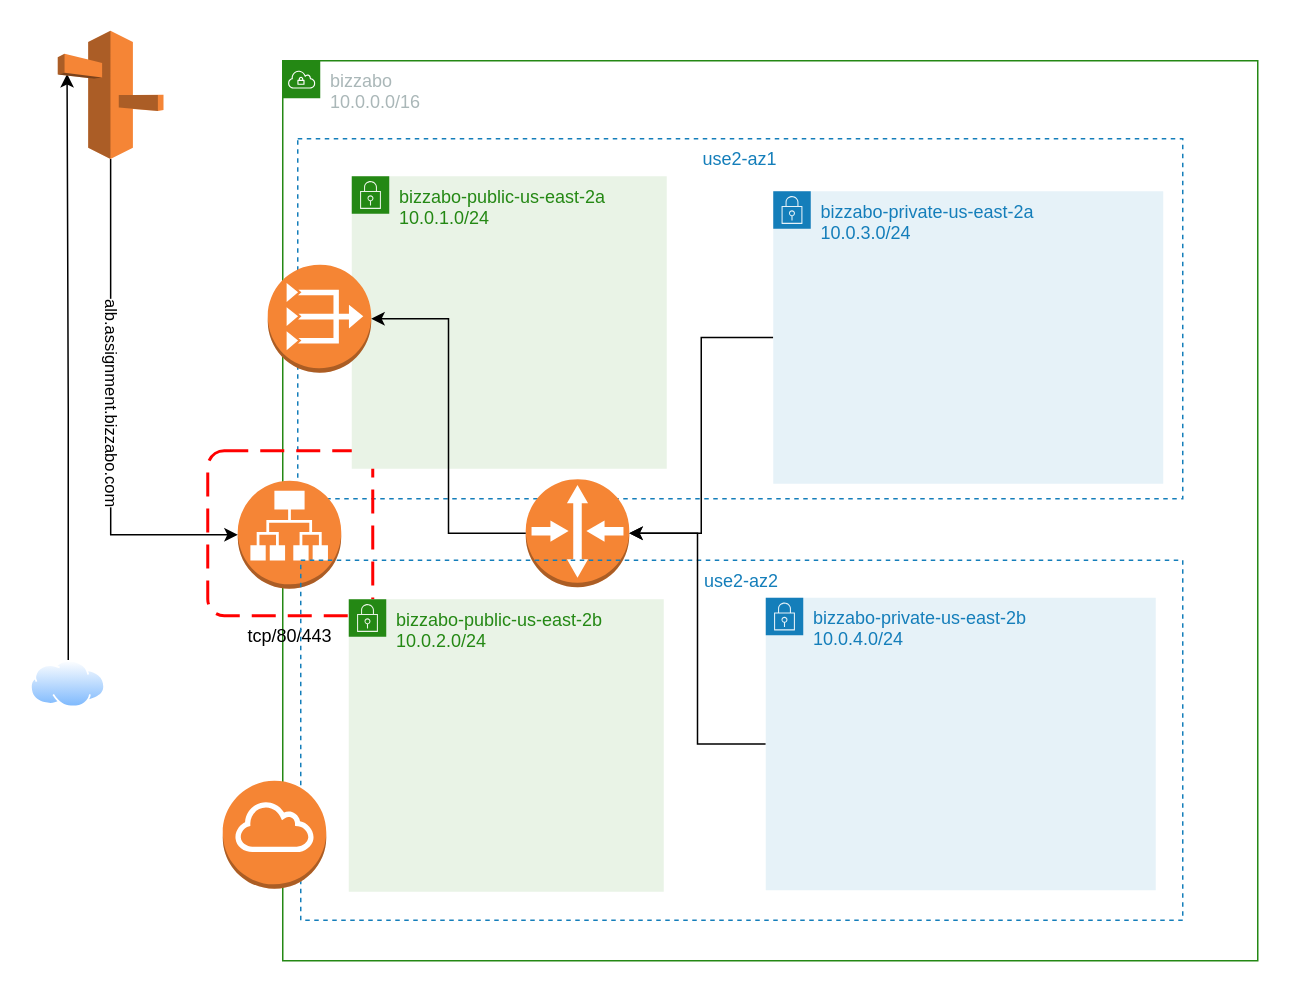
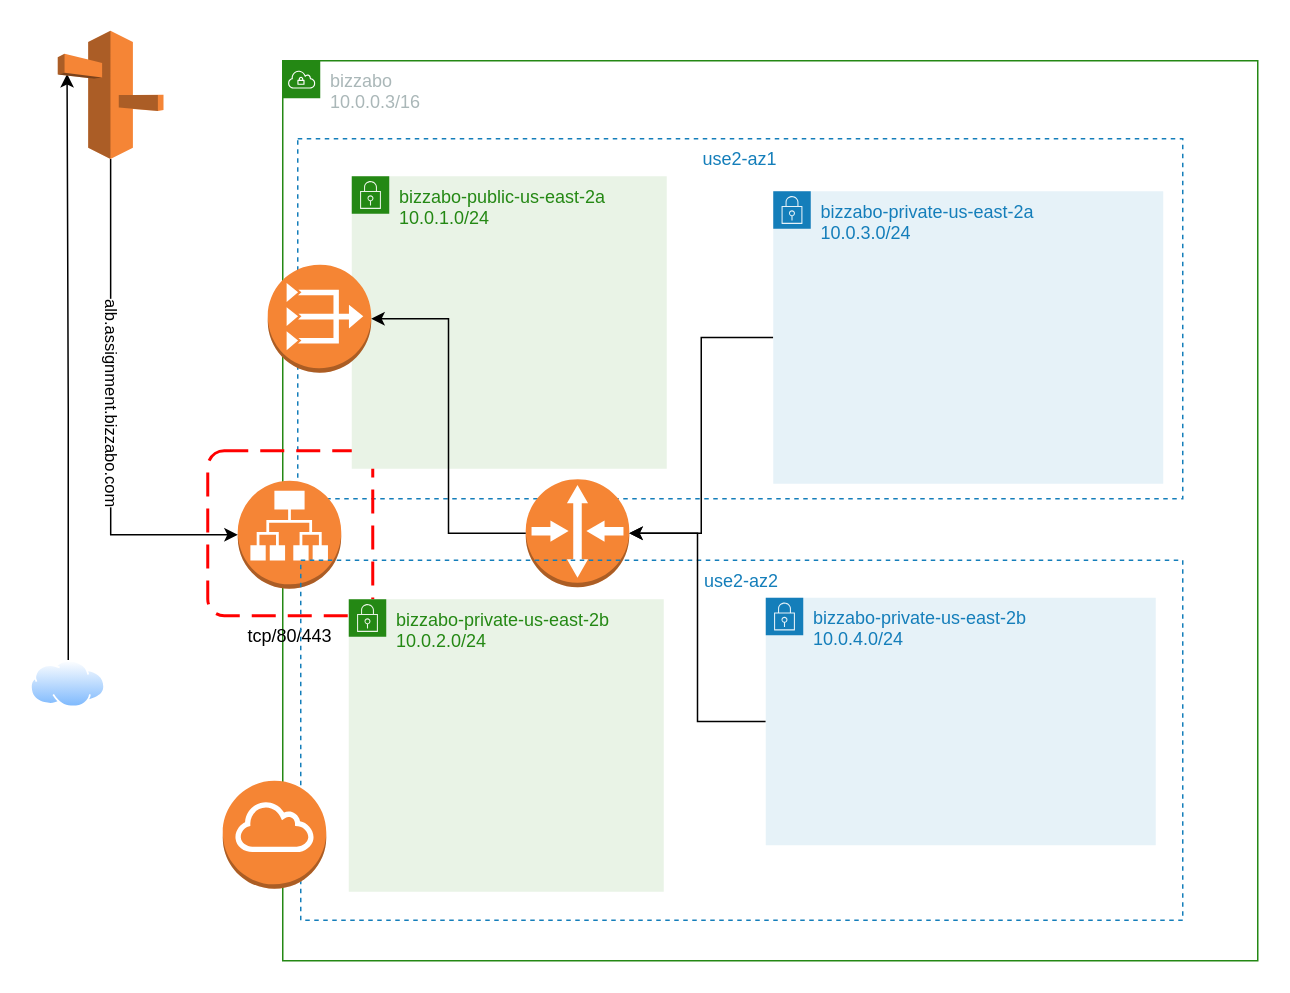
- <mxCell id="3" value="bizzabo&lt;br&gt;10.0.0.0/16" style="points=[[0,0],[0.25,0],[0.5,0],[0.75,0],[1,0],[1,0.25],[1,0.5],[1,0.75],[1,1],[0.75,1],[0.5,1],[0.25,1],[0,1],[0,0.75],[0,0.5],[0,0.25]];outlineConnect=0;gradientColor=none;html=1;whiteSpace=wrap;fontSize=12;fontStyle=0;container=1;pointerEvents=0;collapsible=0;recursiveResize=0;shape=mxgraph.aws4.group;grIcon=mxgraph.aws4.group_vpc;strokeColor=#248814;fillColor=none;verticalAlign=top;align=left;spacingLeft=30;fontColor=#AAB7B8;dashed=0;" vertex="1" parent="1"><mxGeometry x="188" y="40" width="650" height="600" as="geometry" /></mxCell>
+ <mxCell id="3" value="bizzabo&lt;br&gt;10.0.0.3/16" style="points=[[0,0],[0.25,0],[0.5,0],[0.75,0],[1,0],[1,0.25],[1,0.5],[1,0.75],[1,1],[0.75,1],[0.5,1],[0.25,1],[0,1],[0,0.75],[0,0.5],[0,0.25]];outlineConnect=0;gradientColor=none;html=1;whiteSpace=wrap;fontSize=12;fontStyle=0;container=1;pointerEvents=0;collapsible=0;recursiveResize=0;shape=mxgraph.aws4.group;grIcon=mxgraph.aws4.group_vpc;strokeColor=#248814;fillColor=none;verticalAlign=top;align=left;spacingLeft=30;fontColor=#AAB7B8;dashed=0;" vertex="1" parent="1"><mxGeometry x="188" y="40" width="650" height="600" as="geometry" /></mxCell>
- <mxCell id="11" value="bizzabo-public-us-east-2b&lt;br&gt;10.0.2.0/24" style="points=[[0,0],[0.25,0],[0.5,0],[0.75,0],[1,0],[1,0.25],[1,0.5],[1,0.75],[1,1],[0.75,1],[0.5,1],[0.25,1],[0,1],[0,0.75],[0,0.5],[0,0.25]];outlineConnect=0;gradientColor=none;html=1;whiteSpace=wrap;fontSize=12;fontStyle=0;container=1;pointerEvents=0;collapsible=0;recursiveResize=0;shape=mxgraph.aws4.group;grIcon=mxgraph.aws4.group_security_group;grStroke=0;strokeColor=#248814;fillColor=#E9F3E6;verticalAlign=top;align=left;spacingLeft=30;fontColor=#248814;dashed=0;" vertex="1" parent="1"><mxGeometry x="232" y="399" width="210" height="195" as="geometry" /></mxCell>
+ <mxCell id="11" value="bizzabo-private-us-east-2b&lt;br&gt;10.0.2.0/24" style="points=[[0,0],[0.25,0],[0.5,0],[0.75,0],[1,0],[1,0.25],[1,0.5],[1,0.75],[1,1],[0.75,1],[0.5,1],[0.25,1],[0,1],[0,0.75],[0,0.5],[0,0.25]];outlineConnect=0;gradientColor=none;html=1;whiteSpace=wrap;fontSize=12;fontStyle=0;container=1;pointerEvents=0;collapsible=0;recursiveResize=0;shape=mxgraph.aws4.group;grIcon=mxgraph.aws4.group_security_group;grStroke=0;strokeColor=#248814;fillColor=#E9F3E6;verticalAlign=top;align=left;spacingLeft=30;fontColor=#248814;dashed=0;" vertex="1" parent="1"><mxGeometry x="232" y="399" width="210" height="195" as="geometry" /></mxCell>
- <mxCell id="13" value="bizzabo-private-us-east-2b&lt;br&gt;10.0.4.0/24" style="points=[[0,0],[0.25,0],[0.5,0],[0.75,0],[1,0],[1,0.25],[1,0.5],[1,0.75],[1,1],[0.75,1],[0.5,1],[0.25,1],[0,1],[0,0.75],[0,0.5],[0,0.25]];outlineConnect=0;gradientColor=none;html=1;whiteSpace=wrap;fontSize=12;fontStyle=0;container=1;pointerEvents=0;collapsible=0;recursiveResize=0;shape=mxgraph.aws4.group;grIcon=mxgraph.aws4.group_security_group;grStroke=0;strokeColor=#147EBA;fillColor=#E6F2F8;verticalAlign=top;align=left;spacingLeft=30;fontColor=#147EBA;dashed=0;" vertex="1" parent="1"><mxGeometry x="510" y="398" width="260" height="195" as="geometry" /></mxCell>
+ <mxCell id="13" value="bizzabo-private-us-east-2b&lt;br&gt;10.0.4.0/24" style="points=[[0,0],[0.25,0],[0.5,0],[0.75,0],[1,0],[1,0.25],[1,0.5],[1,0.75],[1,1],[0.75,1],[0.5,1],[0.25,1],[0,1],[0,0.75],[0,0.5],[0,0.25]];outlineConnect=0;gradientColor=none;html=1;whiteSpace=wrap;fontSize=12;fontStyle=0;container=1;pointerEvents=0;collapsible=0;recursiveResize=0;shape=mxgraph.aws4.group;grIcon=mxgraph.aws4.group_security_group;grStroke=0;strokeColor=#147EBA;fillColor=#E6F2F8;verticalAlign=top;align=left;spacingLeft=30;fontColor=#147EBA;dashed=0;" vertex="1" parent="1"><mxGeometry x="510" y="398" width="260" height="165" as="geometry" /></mxCell>
